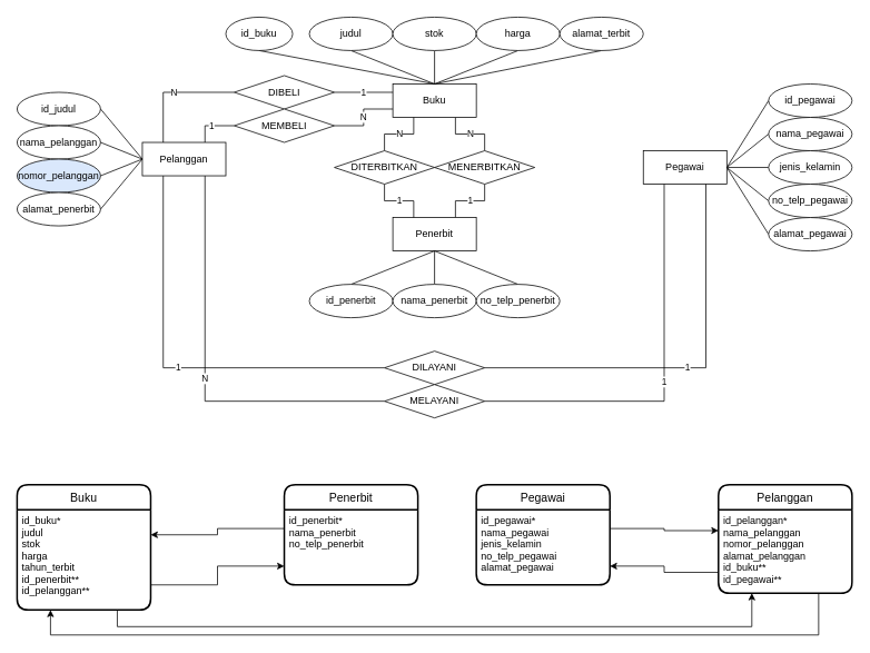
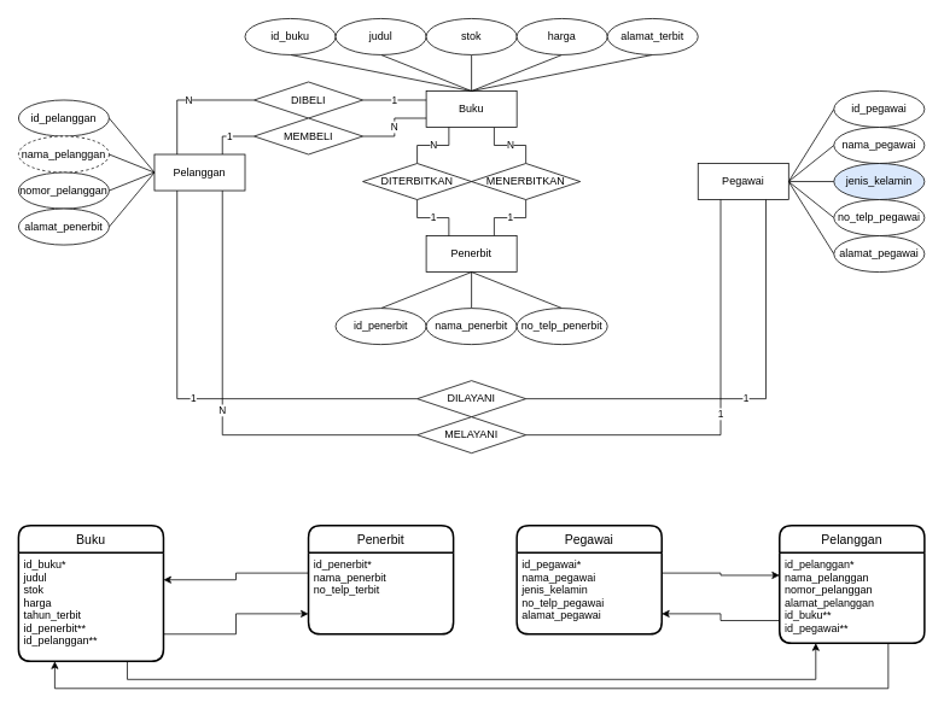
- <mxCell id="17" value="id_buku" style="ellipse;whiteSpace=wrap;html=1;align=center;" vertex="1" parent="1"><mxGeometry x="270" y="20" width="80" height="40" as="geometry" /></mxCell>
+ <mxCell id="17" value="id_buku" style="ellipse;whiteSpace=wrap;html=1;align=center;" vertex="1" parent="1"><mxGeometry x="270" width="100" height="40" as="geometry" y="20" /></mxCell>
- <mxCell id="27" value="id_judul" style="ellipse;whiteSpace=wrap;html=1;align=center;" vertex="1" parent="1"><mxGeometry x="20" y="110" width="100" height="40" as="geometry" /></mxCell>
+ <mxCell id="27" value="id_pelanggan" style="ellipse;whiteSpace=wrap;html=1;align=center;" vertex="1" parent="1"><mxGeometry x="20" y="110" width="100" height="40" as="geometry" /></mxCell>
- <mxCell id="29" value="nama_pelanggan" style="ellipse;whiteSpace=wrap;html=1;align=center;" vertex="1" parent="1"><mxGeometry x="20" y="150" width="100" height="40" as="geometry" /></mxCell>
+ <mxCell id="29" value="nama_pelanggan" style="ellipse;whiteSpace=wrap;html=1;align=center;dashed=1;" vertex="1" parent="1"><mxGeometry x="20" y="150" width="100" height="40" as="geometry" /></mxCell>
- <mxCell id="37" value="jenis_kelamin" style="ellipse;whiteSpace=wrap;html=1;align=center;" vertex="1" parent="1"><mxGeometry x="920" y="180" width="100" height="40" as="geometry" /></mxCell>
+ <mxCell id="37" value="jenis_kelamin" style="ellipse;whiteSpace=wrap;html=1;align=center;fillColor=#dae8fc;" vertex="1" parent="1"><mxGeometry x="920" y="180" width="100" height="40" as="geometry" /></mxCell>
- <mxCell id="31" value="nomor_pelanggan" style="ellipse;whiteSpace=wrap;html=1;align=center;fillColor=#dae8fc;" vertex="1" parent="1"><mxGeometry x="20" y="190" width="100" height="40" as="geometry" /></mxCell>
+ <mxCell id="31" value="nomor_pelanggan" style="ellipse;whiteSpace=wrap;html=1;align=center;" vertex="1" parent="1"><mxGeometry x="20" y="190" width="100" height="40" as="geometry" /></mxCell>
- <mxCell id="61" value="id_penerbit*&#10;nama_penerbit&#10;no_telp_penerbit&#10;" style="align=left;strokeColor=none;fillColor=none;spacingLeft=4;fontSize=12;verticalAlign=top;resizable=0;rotatable=0;part=1;" vertex="1" parent="60"><mxGeometry y="30" width="160" height="90" as="geometry" /></mxCell>
+ <mxCell id="61" value="id_penerbit*&#10;nama_penerbit&#10;no_telp_terbit&#10;" style="align=left;strokeColor=none;fillColor=none;spacingLeft=4;fontSize=12;verticalAlign=top;resizable=0;rotatable=0;part=1;" vertex="1" parent="60"><mxGeometry y="30" width="160" height="90" as="geometry" /></mxCell>
